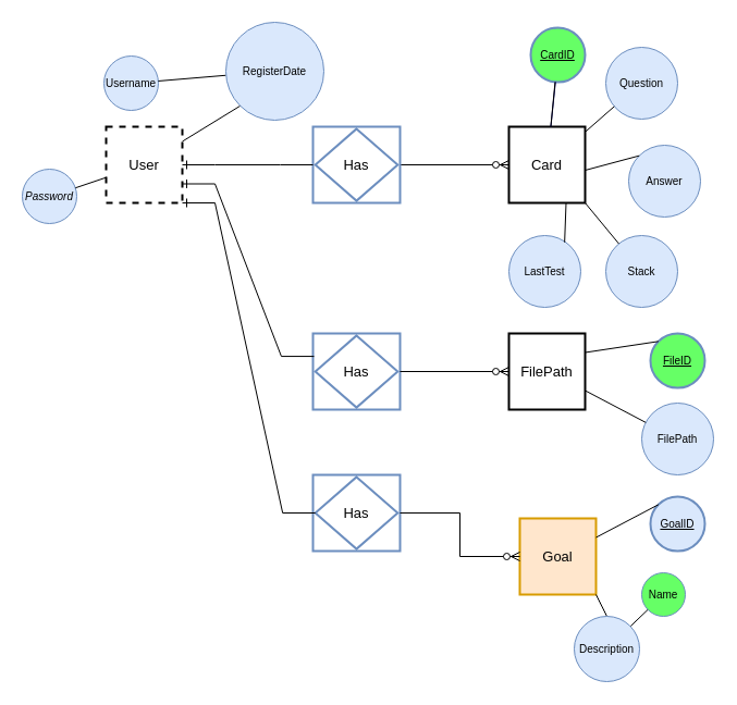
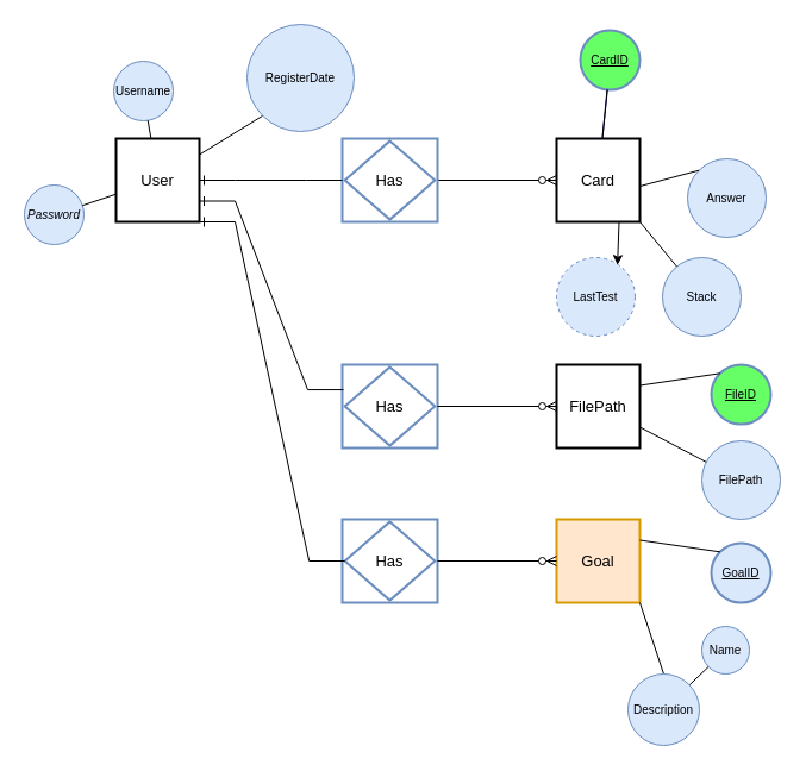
- <mxCell id="12" style="edgeStyle=none;rounded=0;html=1;endArrow=none;endFill=0;jettySize=auto;orthogonalLoop=1;fontSize=12;" parent="1" source="3" target="23" edge="1"><mxGeometry relative="1" as="geometry" /></mxCell>
+ <mxCell id="12" style="edgeStyle=none;rounded=0;html=1;endArrow=none;endFill=0;jettySize=auto;orthogonalLoop=1;fontSize=12;" parent="1" source="3" target="2" edge="1"><mxGeometry relative="1" as="geometry" /></mxCell>
- <mxCell id="8" value="Question" style="ellipse;whiteSpace=wrap;html=1;aspect=fixed;fontSize=10;fillColor=#dae8fc;strokeColor=#6c8ebf;" parent="1" vertex="1"><mxGeometry x="556" y="43" width="66" height="66" as="geometry" /></mxCell>
- <mxCell id="10" style="rounded=0;html=1;endArrow=none;endFill=0;jettySize=auto;orthogonalLoop=1;fontSize=12;" parent="1" source="8" target="5" edge="1"><mxGeometry relative="1" as="geometry" /></mxCell>
- <mxCell id="2" value="User" style="strokeWidth=2;whiteSpace=wrap;html=1;align=center;fontSize=13;fontFamily=Helvetica;fontColor=#000000;strokeColor=#000000;fillColor=#FFFFFF;dashed=1;" parent="1" vertex="1"><mxGeometry x="97" y="116" width="70" height="70" as="geometry" /></mxCell>
+ <mxCell id="2" value="User" style="strokeWidth=2;whiteSpace=wrap;html=1;align=center;fontSize=13;fontFamily=Helvetica;fontColor=#000000;strokeColor=#000000;fillColor=#FFFFFF;" parent="1" vertex="1"><mxGeometry x="97" y="116" width="70" height="70" as="geometry" /></mxCell>
- <mxCell id="25" value="" style="endArrow=none;html=1;rounded=0;exitX=0.75;exitY=1;exitDx=0;exitDy=0;entryX=0.775;entryY=0.095;entryDx=0;entryDy=0;entryPerimeter=0;" parent="1" source="5" target="22" edge="1"><mxGeometry relative="1" as="geometry"><mxPoint x="547" y="196" as="sourcePoint" /><mxPoint x="577.993" y="233.55" as="targetPoint" /></mxGeometry></mxCell>
+ <mxCell id="25" value="" style="endArrow=classic;html=1;rounded=0;exitX=0.75;exitY=1;exitDx=0;exitDy=0;entryX=0.775;entryY=0.095;entryDx=0;entryDy=0;entryPerimeter=0;" parent="1" source="5" target="22" edge="1"><mxGeometry relative="1" as="geometry"><mxPoint x="547" y="196" as="sourcePoint" /><mxPoint x="577.993" y="233.55" as="targetPoint" /></mxGeometry></mxCell>
- <mxCell id="22" value="LastTest" style="ellipse;whiteSpace=wrap;html=1;aspect=fixed;fontSize=10;fillColor=#dae8fc;strokeColor=#6c8ebf;" parent="1" vertex="1"><mxGeometry x="467" y="216" width="66" height="66" as="geometry" /></mxCell>
+ <mxCell id="22" value="LastTest" style="ellipse;whiteSpace=wrap;html=1;aspect=fixed;fontSize=10;fillColor=#dae8fc;strokeColor=#6c8ebf;dashed=1;" parent="1" vertex="1"><mxGeometry x="467" y="216" width="66" height="66" as="geometry" /></mxCell>
- <mxCell id="36" value="Goal" style="strokeWidth=2;whiteSpace=wrap;html=1;align=center;fontSize=13;fontFamily=Helvetica;fontColor=#000000;strokeColor=#d79b00;fillColor=#ffe6cc;" parent="1" vertex="1"><mxGeometry x="477" y="476" width="70" height="70" as="geometry" /></mxCell>
+ <mxCell id="36" value="Goal" style="strokeWidth=2;whiteSpace=wrap;html=1;align=center;fontSize=13;fontFamily=Helvetica;fontColor=#000000;strokeColor=#d79b00;fillColor=#ffe6cc;" parent="1" vertex="1"><mxGeometry x="467" y="436" width="70" height="70" as="geometry" /></mxCell>
- <mxCell id="44" value="Name" style="ellipse;whiteSpace=wrap;html=1;aspect=fixed;fontSize=10;fillColor=#66ff66;strokeColor=#6c8ebf;" parent="1" vertex="1"><mxGeometry x="589" y="526" width="40" height="40" as="geometry" /></mxCell>
+ <mxCell id="44" value="Name" style="ellipse;whiteSpace=wrap;html=1;aspect=fixed;fontSize=10;fillColor=#dae8fc;strokeColor=#6c8ebf;" parent="1" vertex="1"><mxGeometry x="589" y="526" width="40" height="40" as="geometry" /></mxCell>
